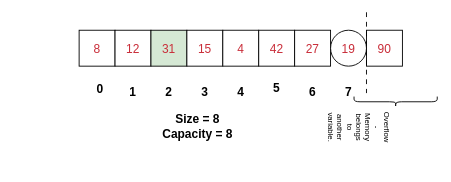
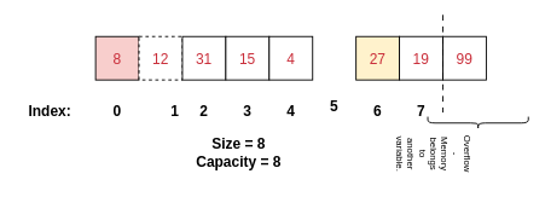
- <mxCell id="2" value="8" style="html=1;overflow=block;blockSpacing=1;whiteSpace=wrap;fontSize=20;fontColor=#c92d39;spacing=3.8;strokeOpacity=100;strokeWidth=1.5;" vertex="1" parent="1"><mxGeometry x="131" y="50" width="60" height="60" as="geometry" /></mxCell>
+ <mxCell id="2" value="8" style="html=1;overflow=block;blockSpacing=1;whiteSpace=wrap;fontSize=20;fontColor=#c92d39;spacing=3.8;strokeOpacity=100;strokeWidth=1.5;fillColor=#f8cecc;" vertex="1" parent="1"><mxGeometry x="131" y="50" width="60" height="60" as="geometry" /></mxCell>
- <mxCell id="3" value="12" style="html=1;overflow=block;blockSpacing=1;whiteSpace=wrap;fontSize=20;fontColor=#c92d39;spacing=3.8;strokeOpacity=100;strokeWidth=1.5;" vertex="1" parent="1"><mxGeometry x="191" y="50" width="60" height="60" as="geometry" /></mxCell>
+ <mxCell id="3" value="12" style="html=1;overflow=block;blockSpacing=1;whiteSpace=wrap;fontSize=20;fontColor=#c92d39;spacing=3.8;strokeOpacity=100;strokeWidth=1.5;dashed=1;" vertex="1" parent="1"><mxGeometry x="191" y="50" width="60" height="60" as="geometry" /></mxCell>
- <mxCell id="4" value="31" style="html=1;overflow=block;blockSpacing=1;whiteSpace=wrap;fontSize=20;fontColor=#c92d39;spacing=3.8;strokeOpacity=100;strokeWidth=1.5;fillColor=#d5e8d4;" vertex="1" parent="1"><mxGeometry x="251" y="50" width="60" height="60" as="geometry" /></mxCell>
+ <mxCell id="4" value="31" style="html=1;overflow=block;blockSpacing=1;whiteSpace=wrap;fontSize=20;fontColor=#c92d39;spacing=3.8;strokeOpacity=100;strokeWidth=1.5;" vertex="1" parent="1"><mxGeometry x="251" y="50" width="60" height="60" as="geometry" /></mxCell>
- <mxCell id="7" value="42" style="html=1;overflow=block;blockSpacing=1;whiteSpace=wrap;fontSize=20;fontColor=#c92d39;spacing=3.8;strokeOpacity=100;strokeWidth=1.5;" vertex="1" parent="1"><mxGeometry x="431" y="50" width="60" height="60" as="geometry" /></mxCell>
- <mxCell id="8" value="27" style="html=1;overflow=block;blockSpacing=1;whiteSpace=wrap;fontSize=20;fontColor=#c92d39;spacing=3.8;strokeOpacity=100;strokeWidth=1.5;" vertex="1" parent="1"><mxGeometry x="491" y="50" width="60" height="60" as="geometry" /></mxCell>
+ <mxCell id="8" value="27" style="html=1;overflow=block;blockSpacing=1;whiteSpace=wrap;fontSize=20;fontColor=#c92d39;spacing=3.8;strokeOpacity=100;strokeWidth=1.5;fillColor=#fff2cc;" vertex="1" parent="1"><mxGeometry x="491" y="50" width="60" height="60" as="geometry" /></mxCell>
- <mxCell id="9" value="19" style="ellipse;html=1;overflow=block;blockSpacing=1;whiteSpace=wrap;fontSize=20;fontColor=#c92d39;spacing=3.8;strokeOpacity=100;strokeWidth=1.5;" vertex="1" parent="1"><mxGeometry x="551" y="50" width="60" height="60" as="geometry" /></mxCell>
+ <mxCell id="9" value="19" style="html=1;overflow=block;blockSpacing=1;whiteSpace=wrap;fontSize=20;fontColor=#c92d39;spacing=3.8;strokeOpacity=100;strokeWidth=1.5;" vertex="1" parent="1"><mxGeometry x="551" y="50" width="60" height="60" as="geometry" /></mxCell>
- <mxCell id="20" value="90" style="html=1;overflow=block;blockSpacing=1;whiteSpace=wrap;fontSize=20;fontColor=#c92d39;spacing=3.8;strokeOpacity=100;strokeWidth=1.5;" vertex="1" parent="1"><mxGeometry x="611" y="50" width="60" height="60" as="geometry" /></mxCell>
+ <mxCell id="20" value="99" style="html=1;overflow=block;blockSpacing=1;whiteSpace=wrap;fontSize=20;fontColor=#c92d39;spacing=3.8;strokeOpacity=100;strokeWidth=1.5;" vertex="1" parent="1"><mxGeometry x="611" y="50" width="60" height="60" as="geometry" /></mxCell>
- <mxCell id="11" value="0" style="html=1;overflow=block;blockSpacing=1;whiteSpace=wrap;fontSize=20;fontColor=default;fontStyle=1;spacing=3.8;strokeOpacity=0;fillOpacity=0;fillColor=#ffffff;strokeWidth=1.5;" vertex="1" parent="1"><mxGeometry x="146" y="130" width="40" height="35" as="geometry" /></mxCell>
+ <mxCell id="11" value="0" style="html=1;overflow=block;blockSpacing=1;whiteSpace=wrap;fontSize=20;fontColor=default;fontStyle=1;spacing=3.8;strokeOpacity=0;fillOpacity=0;fillColor=#ffffff;strokeWidth=1.5;" vertex="1" parent="1"><mxGeometry x="146" y="130" width="30" height="45" as="geometry" /></mxCell>
+ <mxCell id="10" value="Index:" style="html=1;overflow=block;blockSpacing=1;whiteSpace=wrap;fontSize=20;fontColor=default;fontStyle=1;spacing=3.8;strokeOpacity=0;fillOpacity=0;fillColor=#ffffff;strokeWidth=1.5;" vertex="1" parent="1"><mxGeometry x="20" y="130" width="96" height="45" as="geometry" /></mxCell>
- <mxCell id="12" value="1" style="html=1;overflow=block;blockSpacing=1;whiteSpace=wrap;fontSize=20;fontColor=default;fontStyle=1;spacing=3.8;strokeOpacity=0;fillOpacity=0;fillColor=#ffffff;strokeWidth=1.5;" vertex="1" parent="1"><mxGeometry x="206" y="130" width="30" height="45" as="geometry" /></mxCell>
+ <mxCell id="12" value="1" style="html=1;overflow=block;blockSpacing=1;whiteSpace=wrap;fontSize=20;fontColor=default;fontStyle=1;spacing=3.8;strokeOpacity=0;fillOpacity=0;fillColor=#ffffff;strokeWidth=1.5;" vertex="1" parent="1"><mxGeometry x="226" y="130" width="30" height="45" as="geometry" /></mxCell>
